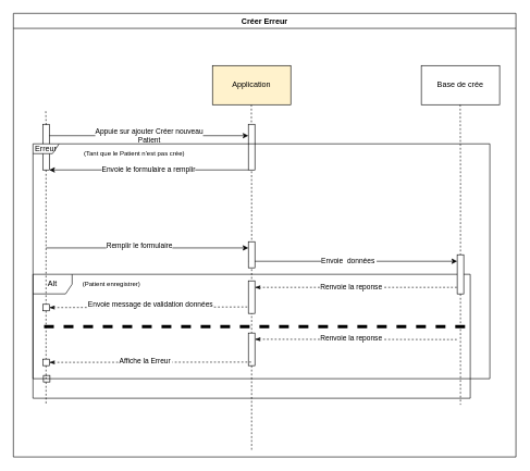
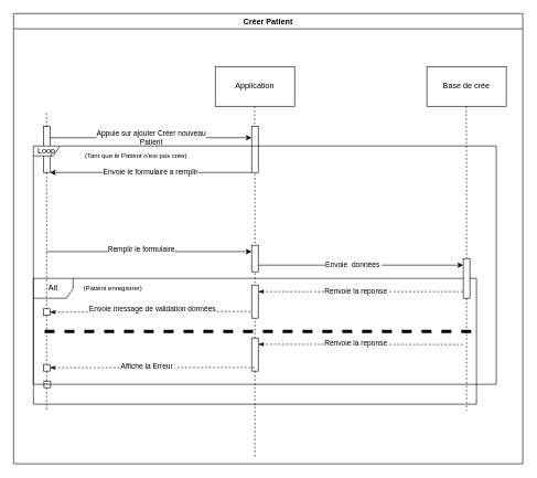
- <mxCell id="13" value="Créer Erreur" style="swimlane;whiteSpace=wrap;html=1;" vertex="1" parent="1"><mxGeometry x="20" y="20" width="770" height="680" as="geometry" /></mxCell>
+ <mxCell id="13" value="Créer Patient" style="swimlane;whiteSpace=wrap;html=1;" vertex="1" parent="1"><mxGeometry x="20" y="20" width="770" height="680" as="geometry" /></mxCell>
- <mxCell id="4" value="Application" style="rounded=0;whiteSpace=wrap;html=1;fillColor=#fff2cc;" vertex="1" parent="1"><mxGeometry x="325" y="100" width="120" height="60" as="geometry" /></mxCell>
+ <mxCell id="4" value="Application" style="rounded=0;whiteSpace=wrap;html=1;" vertex="1" parent="1"><mxGeometry x="325" y="100" width="120" height="60" as="geometry" /></mxCell>
- <mxCell id="30" value="Erreur" style="shape=umlFrame;whiteSpace=wrap;html=1;pointerEvents=0;width=40;height=15;" vertex="1" parent="13"><mxGeometry x="30" y="200" width="700" height="360" as="geometry" /></mxCell>
+ <mxCell id="30" value="Loop" style="shape=umlFrame;whiteSpace=wrap;html=1;pointerEvents=0;width=40;height=15;" vertex="1" parent="13"><mxGeometry x="30" y="200" width="700" height="360" as="geometry" /></mxCell>
